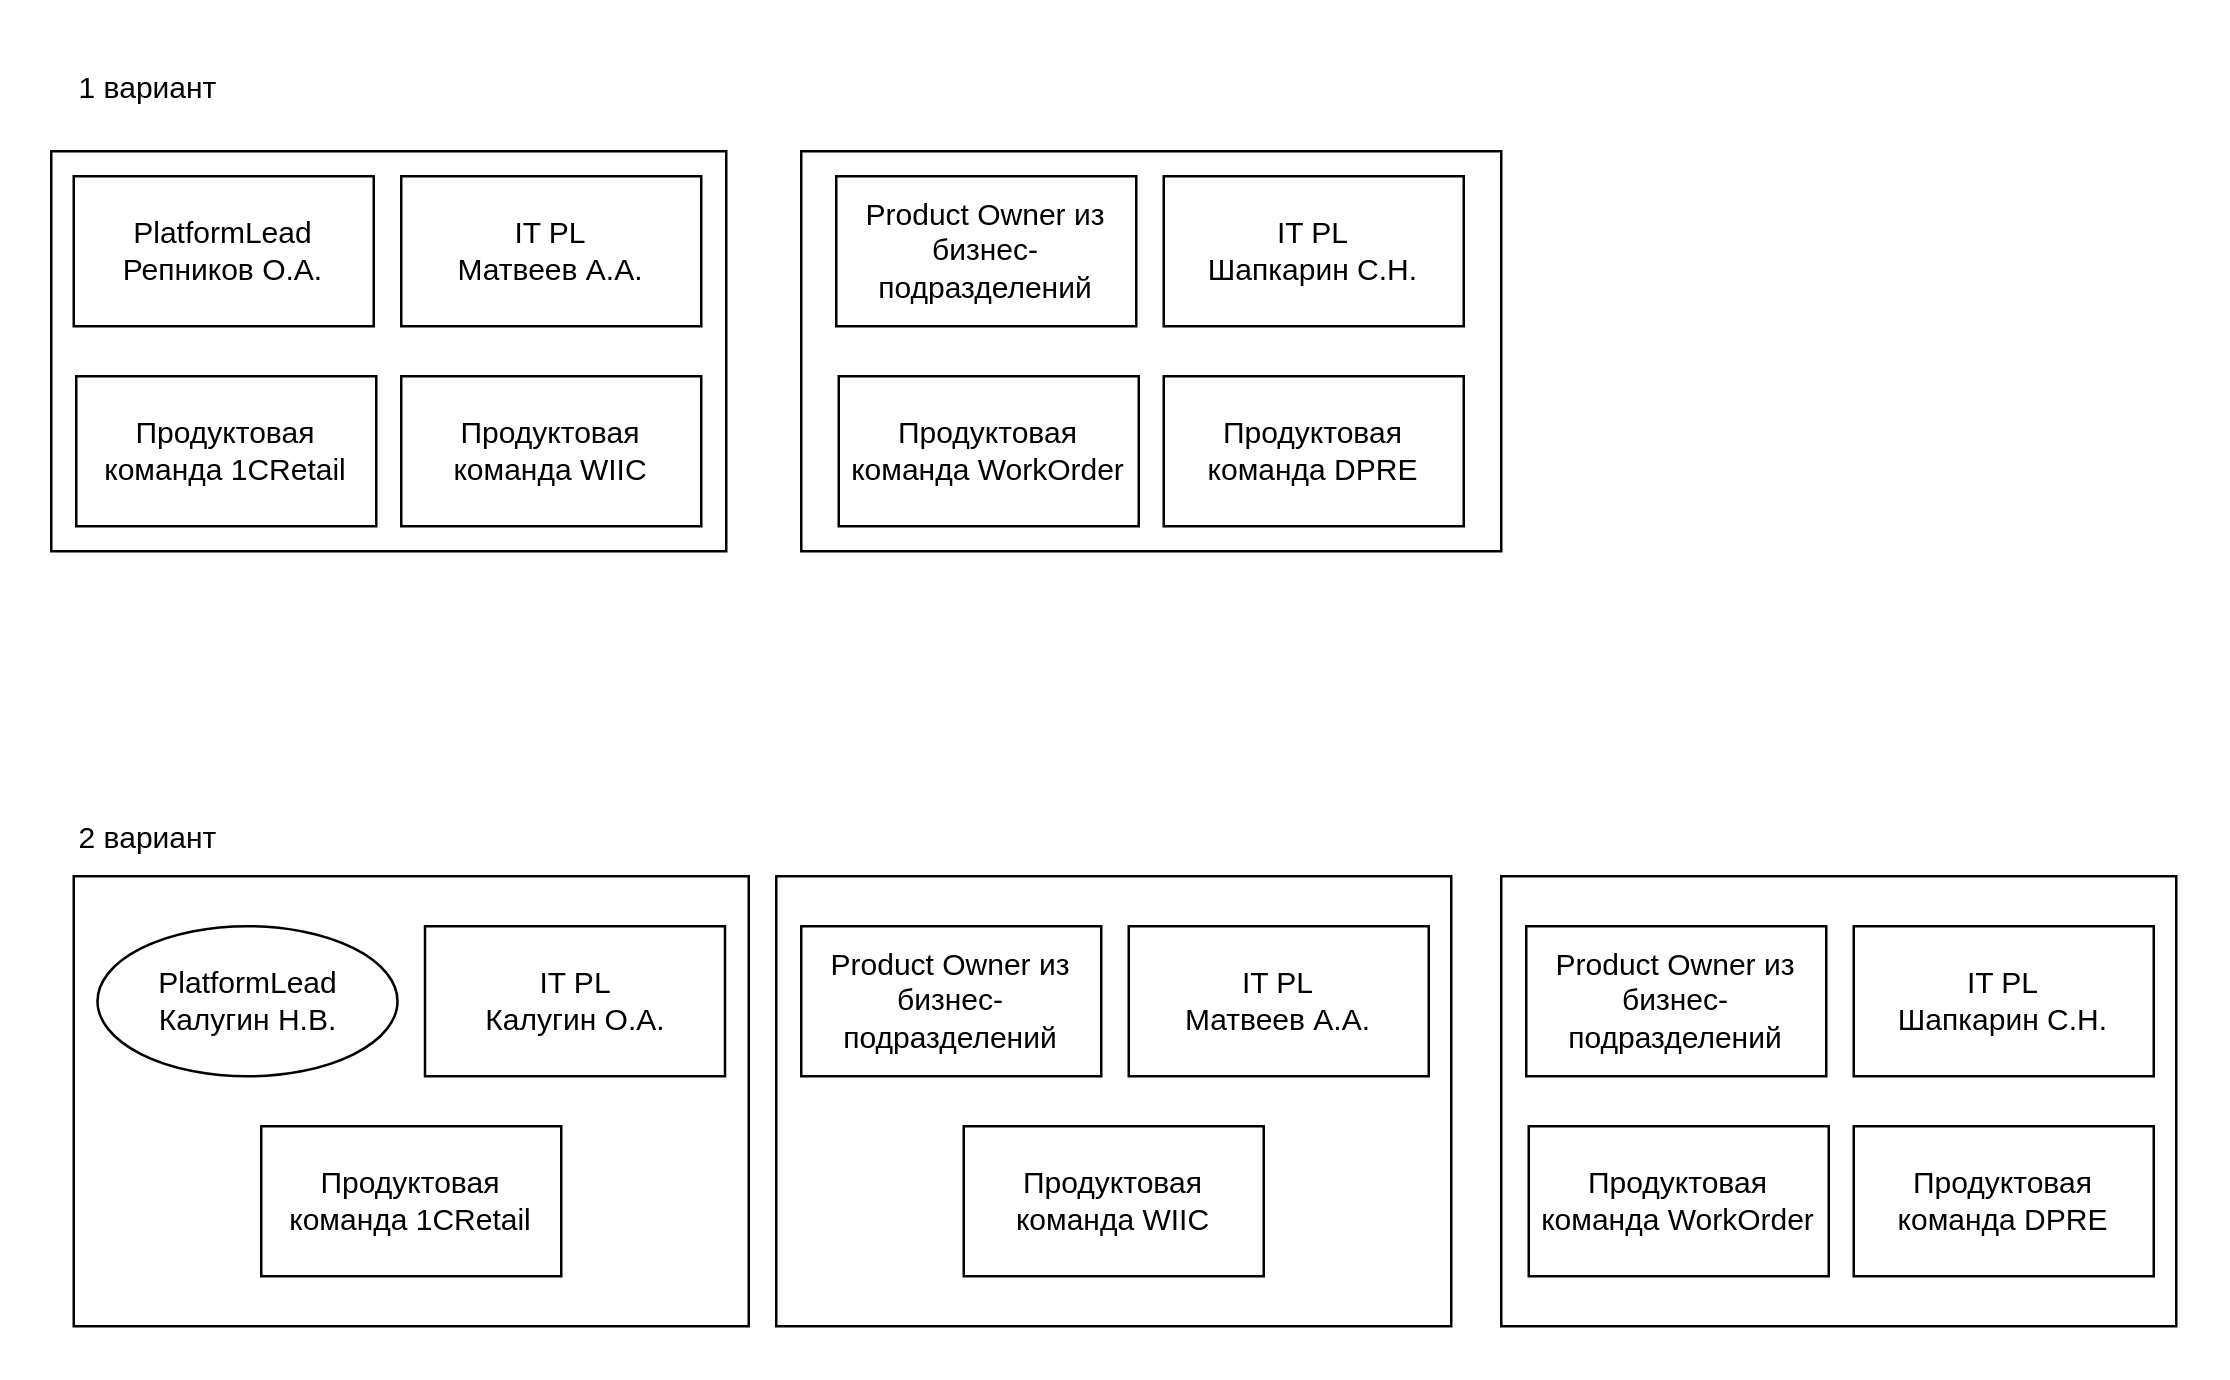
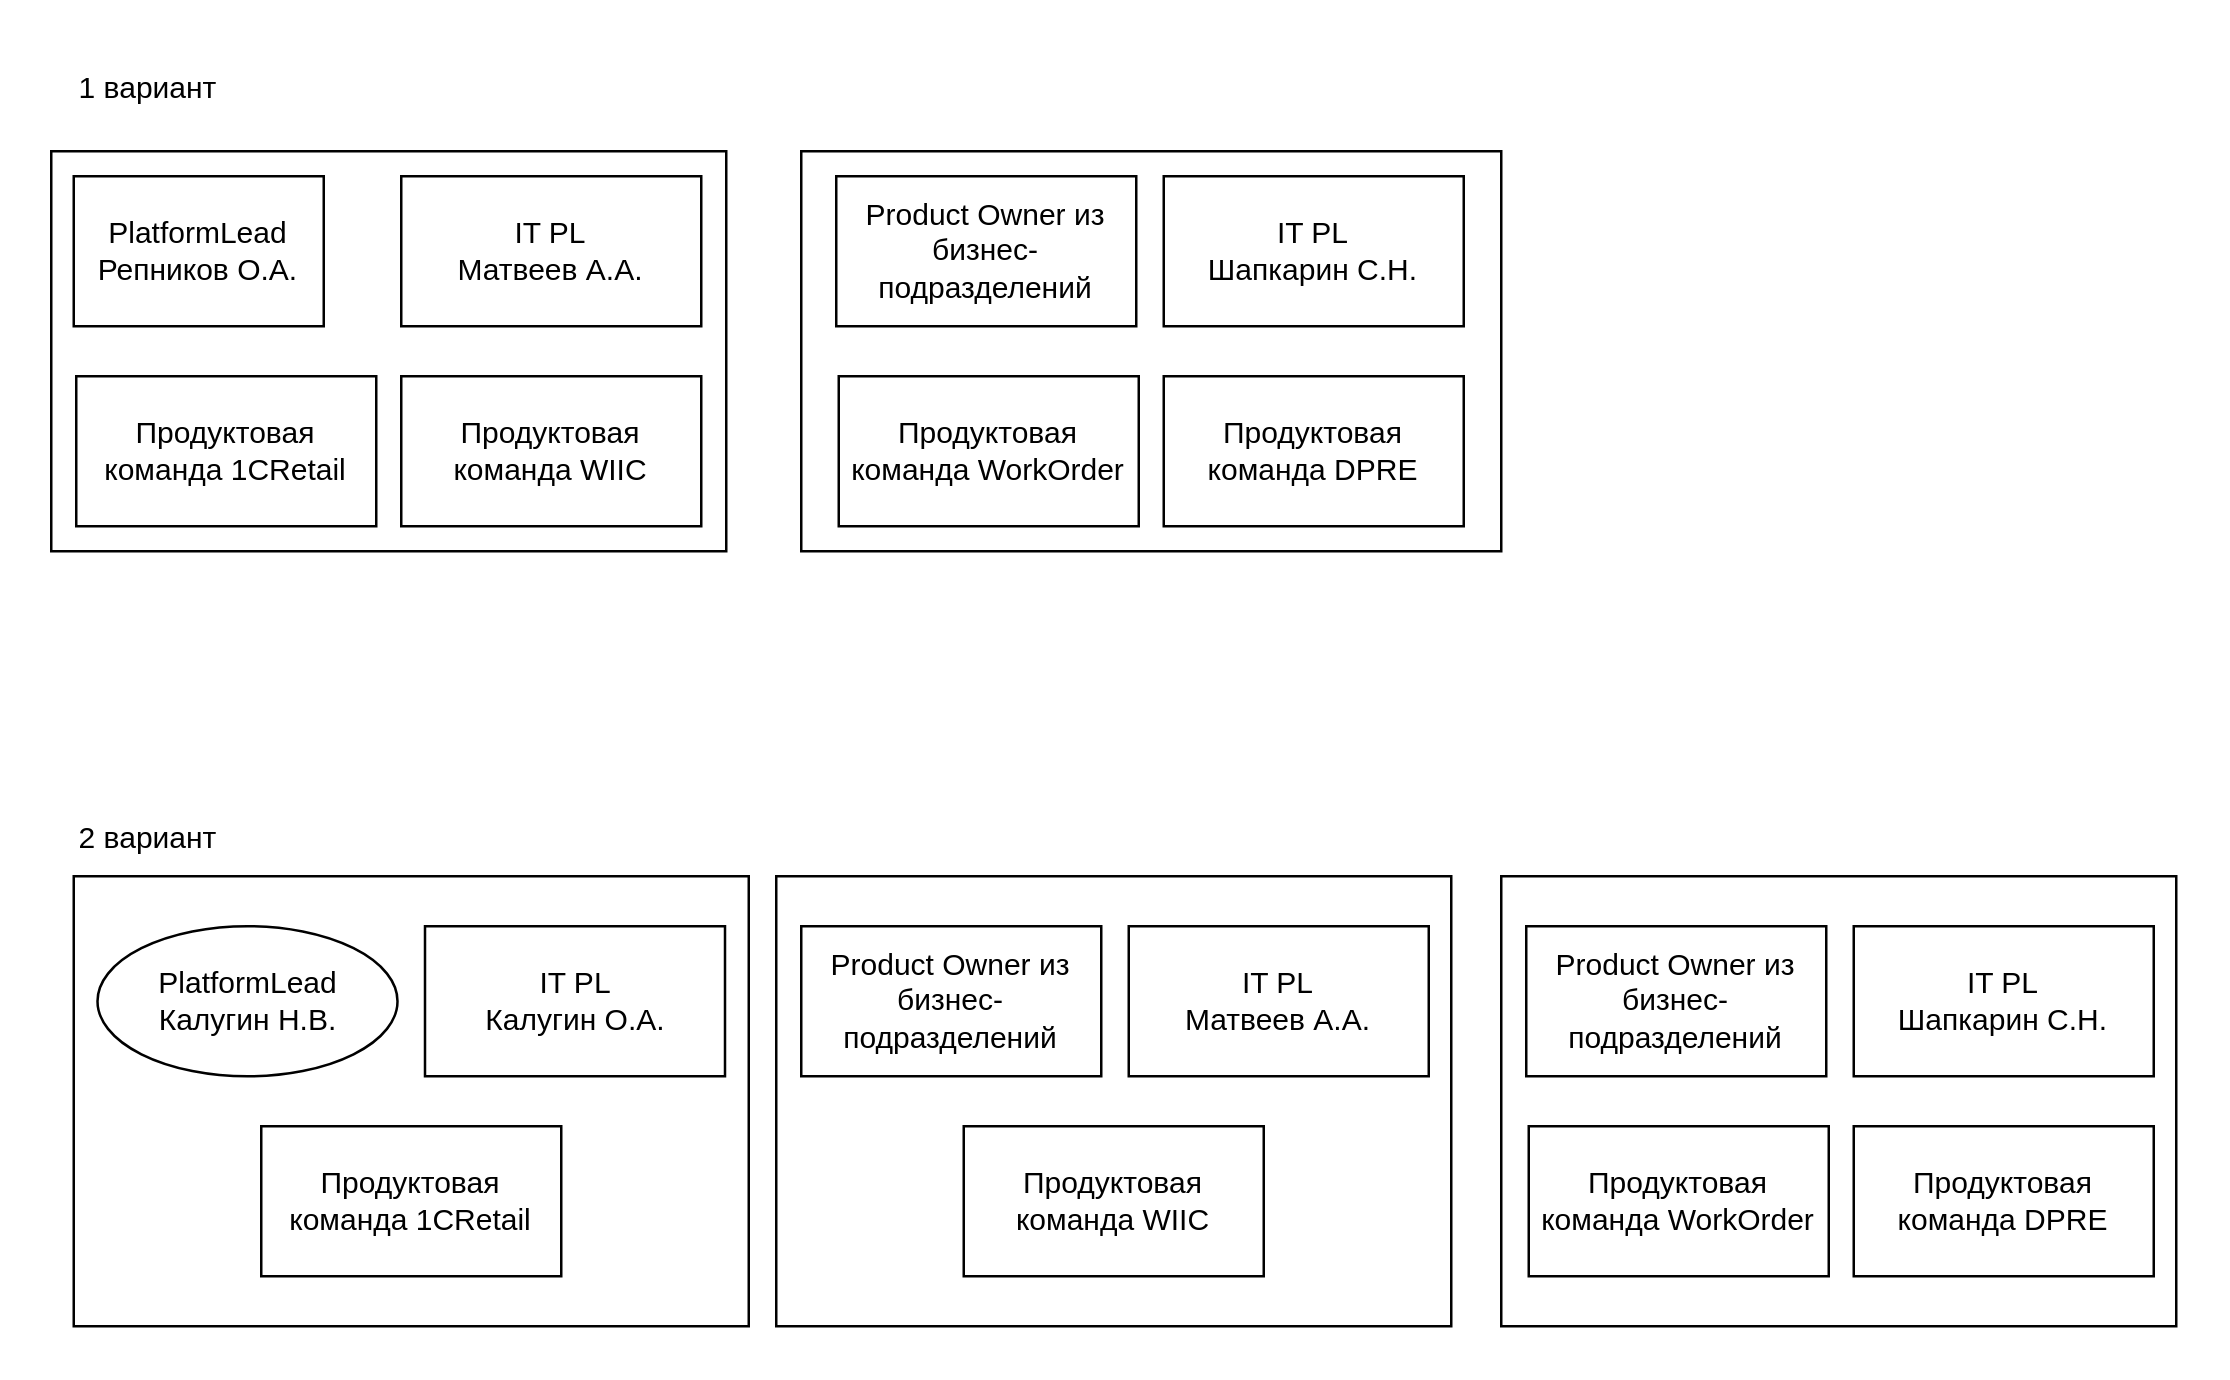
- <mxCell id="19" value="PlatformLead&lt;br&gt;Репников О.А." style="rounded=0;whiteSpace=wrap;html=1;" vertex="1" parent="1"><mxGeometry x="29" y="70" width="120" height="60" as="geometry" /></mxCell>
+ <mxCell id="19" value="PlatformLead&lt;br&gt;Репников О.А." style="rounded=0;whiteSpace=wrap;html=1;" vertex="1" parent="1"><mxGeometry x="29" y="70" width="100" height="60" as="geometry" /></mxCell>
